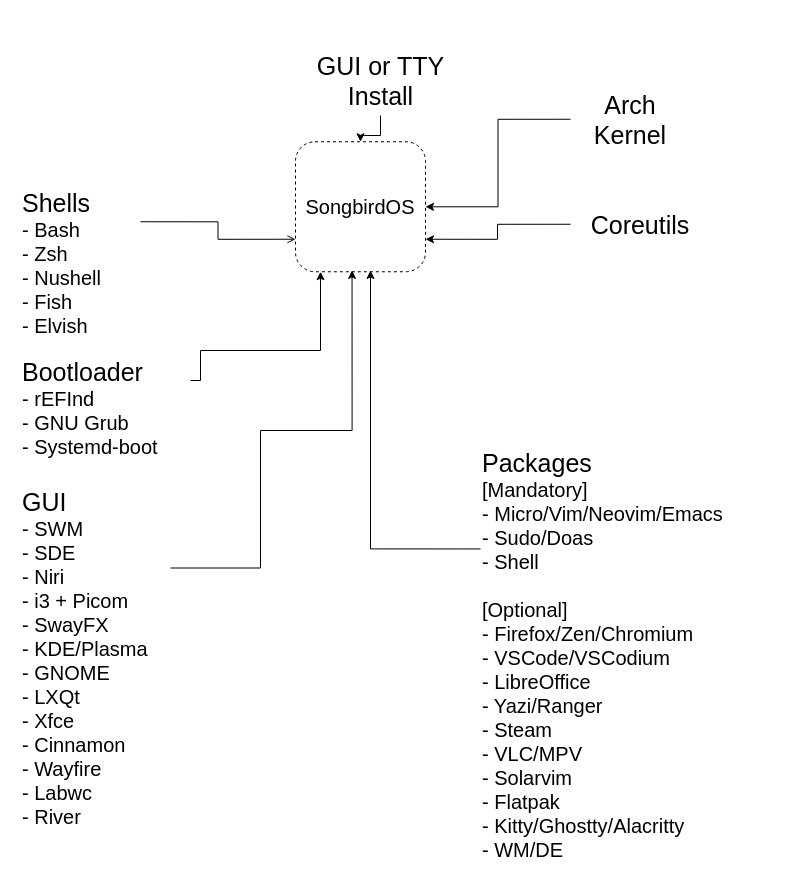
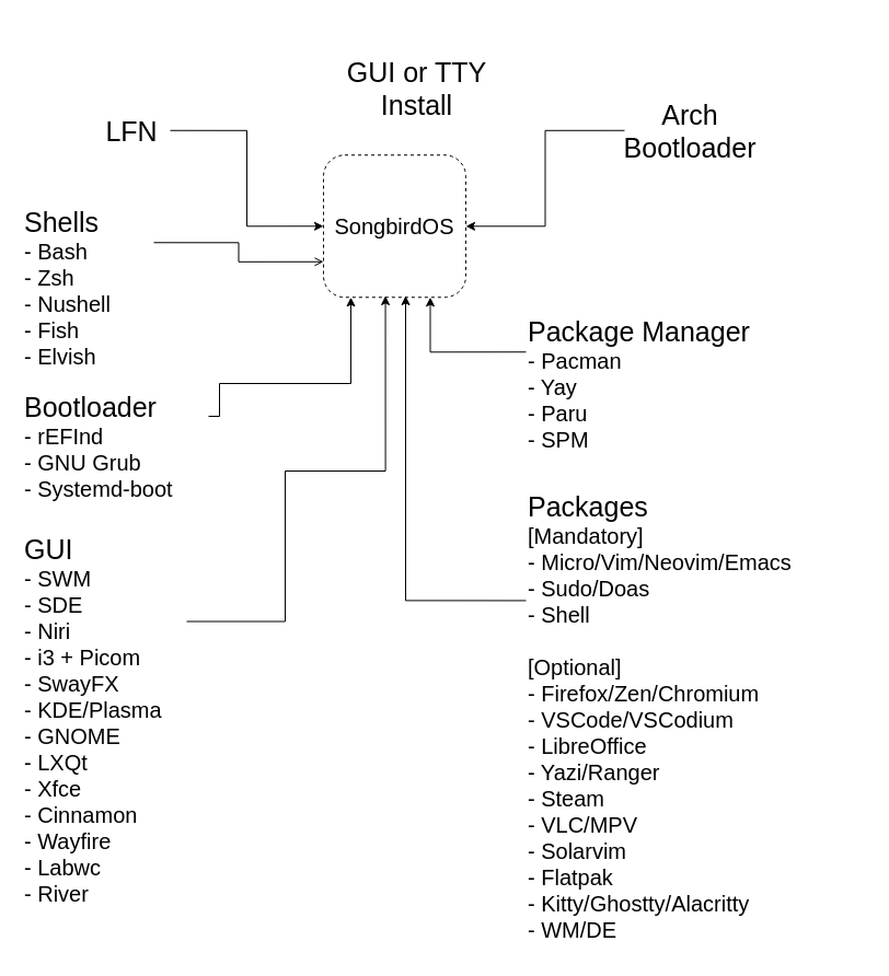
+ <mxCell id="10" value="LFN" style="text;html=1;align=center;verticalAlign=middle;whiteSpace=wrap;rounded=0;fontSize=25;" vertex="1" parent="2"><mxGeometry x="65" y="81.25" width="70" height="35" as="geometry" /></mxCell>
- <mxCell id="5" value="Arch Kernel" style="text;html=1;align=center;verticalAlign=middle;whiteSpace=wrap;rounded=0;fontSize=25;" vertex="1" parent="2"><mxGeometry x="550" y="60" width="120" height="77.5" as="geometry" /></mxCell>
+ <mxCell id="5" value="Arch Bootloader" style="text;html=1;align=center;verticalAlign=middle;whiteSpace=wrap;rounded=0;fontSize=25;" vertex="1" parent="2"><mxGeometry x="550" y="60" width="120" height="77.5" as="geometry" /></mxCell>
- <mxCell id="15" style="edgeStyle=orthogonalEdgeStyle;rounded=0;orthogonalLoop=1;jettySize=auto;html=1;entryX=0.5;entryY=0;entryDx=0;entryDy=0;" edge="1" parent="2" source="16" target="8"><mxGeometry relative="1" as="geometry" /></mxCell>
+ <mxCell id="9" style="edgeStyle=orthogonalEdgeStyle;rounded=0;orthogonalLoop=1;jettySize=auto;html=1;exitX=1;exitY=0.5;exitDx=0;exitDy=0;entryX=0;entryY=0.5;entryDx=0;entryDy=0;" edge="1" parent="2" source="10" target="8"><mxGeometry relative="1" as="geometry" /></mxCell>
- <mxCell id="7" value="Coreutils" style="text;html=1;align=center;verticalAlign=middle;whiteSpace=wrap;rounded=0;fontSize=25;" vertex="1" parent="2"><mxGeometry x="550" y="170" width="140" height="67.5" as="geometry" /></mxCell>
- <mxCell id="6" style="edgeStyle=orthogonalEdgeStyle;rounded=0;orthogonalLoop=1;jettySize=auto;html=1;entryX=1;entryY=0.75;entryDx=0;entryDy=0;exitX=0;exitY=0.5;exitDx=0;exitDy=0;" edge="1" parent="2" source="7" target="8"><mxGeometry relative="1" as="geometry"><Array as="points"><mxPoint x="477" y="204" /><mxPoint x="477" y="219" /></Array></mxGeometry></mxCell>
+ <mxCell id="13" style="edgeStyle=orthogonalEdgeStyle;rounded=0;orthogonalLoop=1;jettySize=auto;html=1;exitX=0;exitY=0.25;exitDx=0;exitDy=0;entryX=0.75;entryY=1;entryDx=0;entryDy=0;" edge="1" parent="2" source="14" target="8"><mxGeometry relative="1" as="geometry" /></mxCell>
+ <mxCell id="14" value="&lt;div&gt;&lt;font style=&quot;font-size: 25px;&quot;&gt;Package Manager&lt;br&gt;&lt;/font&gt;&lt;/div&gt;&lt;div&gt;&lt;font style=&quot;font-size: 20px;&quot;&gt;- Pacman&lt;/font&gt;&lt;/div&gt;&lt;div&gt;&lt;font style=&quot;font-size: 20px;&quot;&gt;- Yay&lt;/font&gt;&lt;/div&gt;&lt;div&gt;&lt;font style=&quot;font-size: 20px;&quot;&gt;- Paru&lt;/font&gt;&lt;/div&gt;&lt;div&gt;&lt;font style=&quot;font-size: 20px;&quot;&gt;- SPM&lt;/font&gt;&lt;/div&gt;" style="text;html=1;whiteSpace=wrap;overflow=hidden;rounded=0;" vertex="1" parent="2"><mxGeometry x="460" y="261.25" width="230" height="160" as="geometry" /></mxCell>
